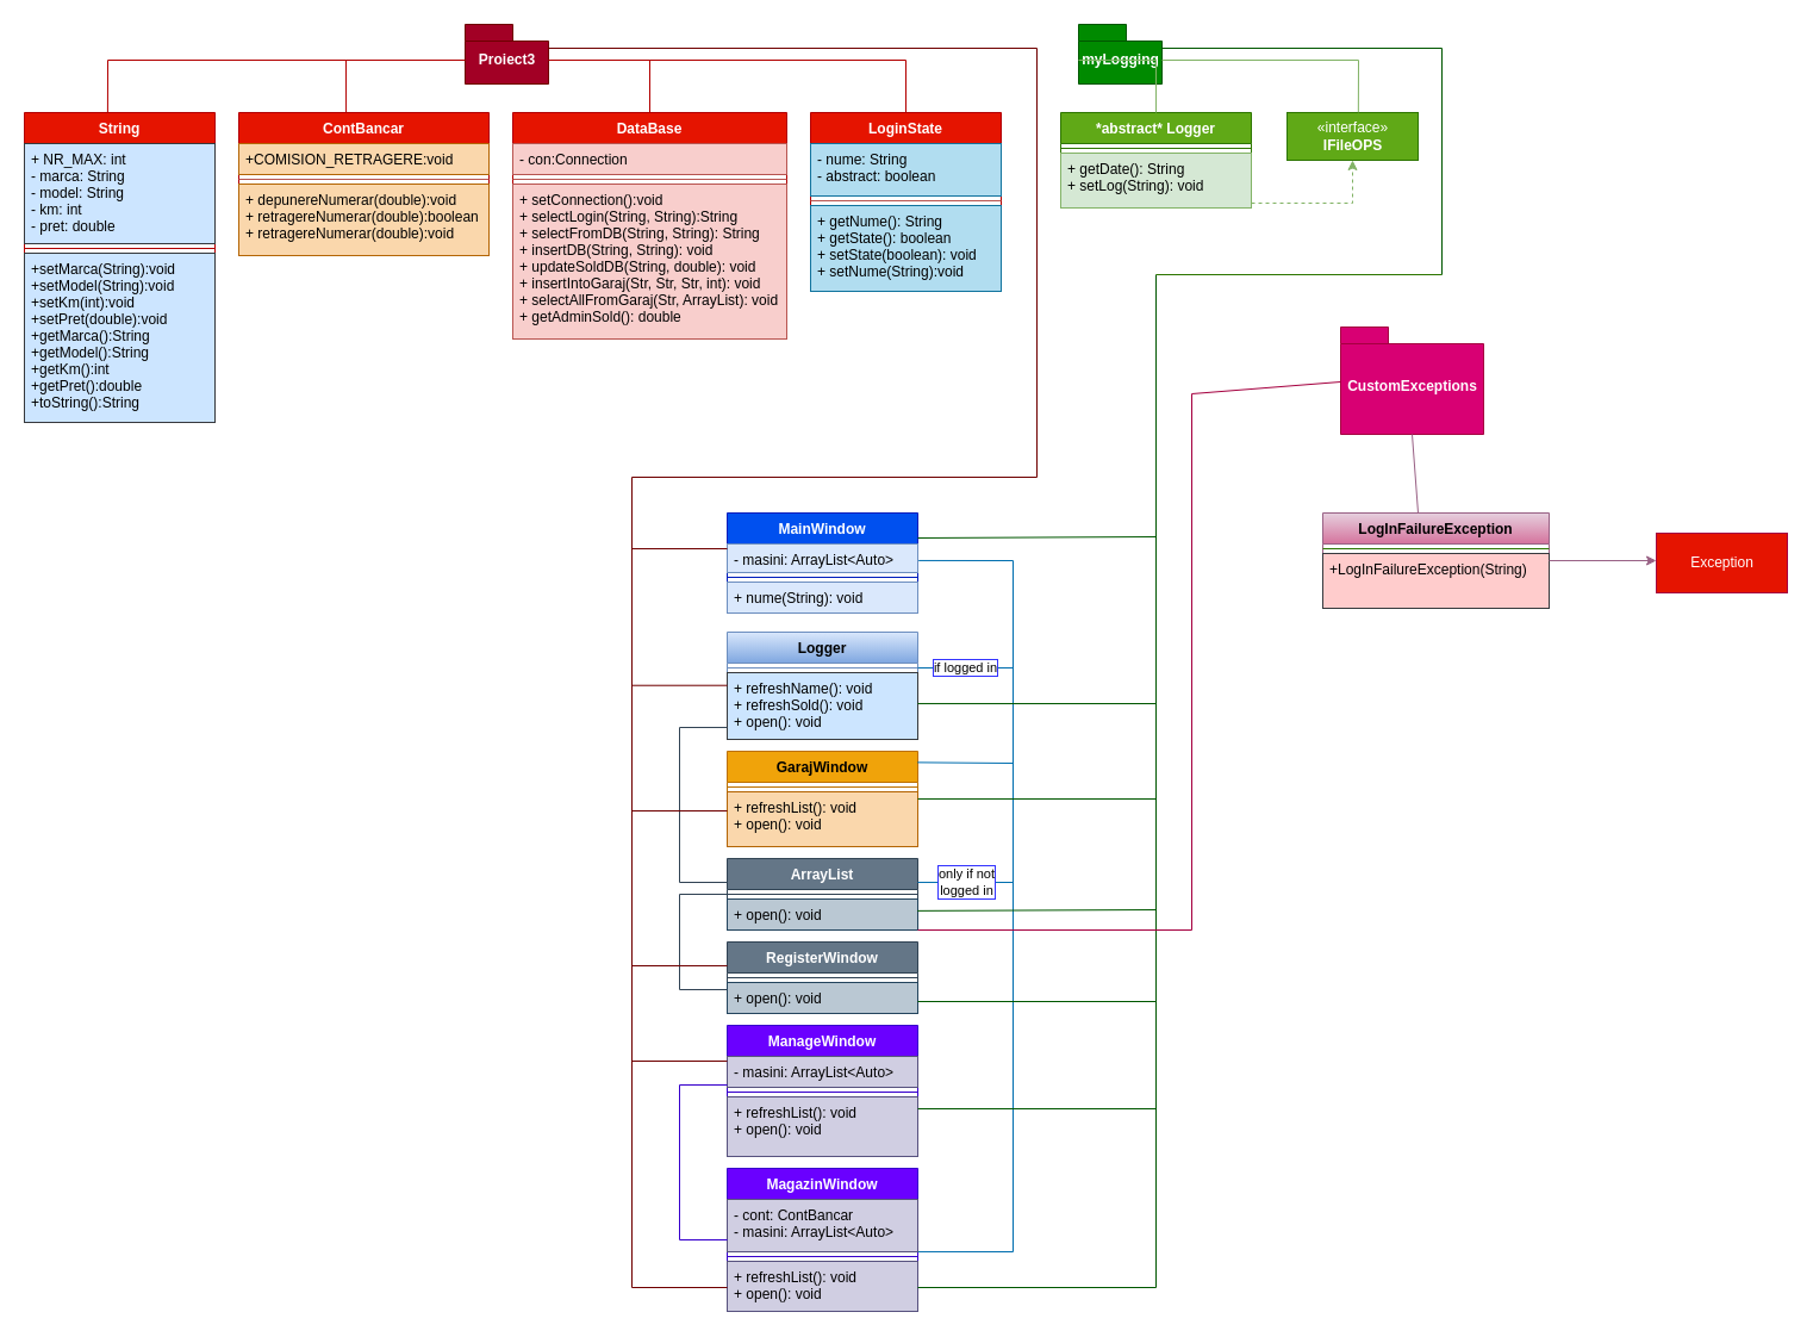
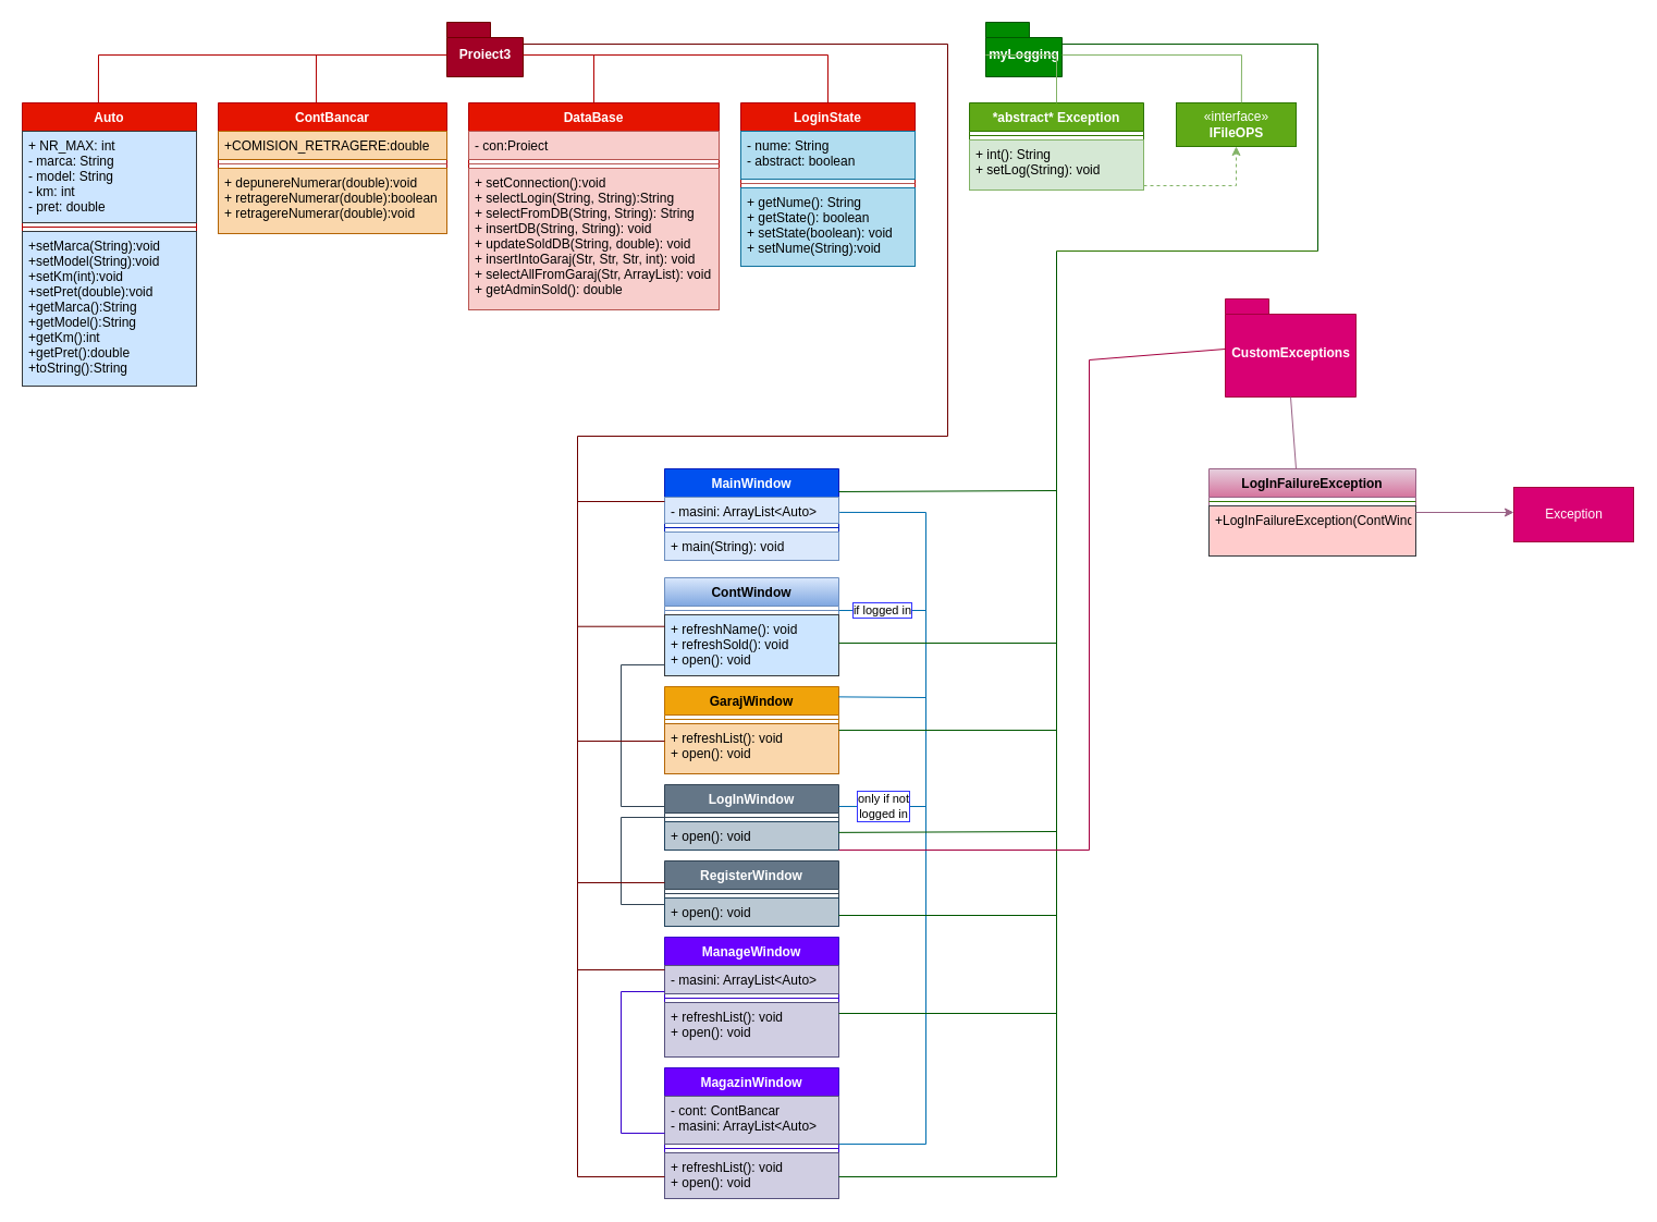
- <mxCell id="2" value="Proiect3" style="shape=folder;fontStyle=1;spacingTop=10;tabWidth=40;tabHeight=14;tabPosition=left;html=1;fillColor=#a20025;fontColor=#ffffff;strokeColor=#6F0000;" parent="1" vertex="1"><mxGeometry x="390" y="20" width="70" height="50" as="geometry" /></mxCell>
+ <mxCell id="2" value="Proiect3" style="shape=folder;fontStyle=1;spacingTop=10;tabWidth=40;tabHeight=14;tabPosition=left;html=1;fillColor=#a20025;fontColor=#ffffff;strokeColor=#6F0000;" parent="1" vertex="1"><mxGeometry x="410" y="20" width="70" height="50" as="geometry" /></mxCell>
- <mxCell id="3" value="String" style="swimlane;fontStyle=1;align=center;verticalAlign=top;childLayout=stackLayout;horizontal=1;startSize=26;horizontalStack=0;resizeParent=1;resizeParentMax=0;resizeLast=0;collapsible=1;marginBottom=0;fillColor=#e51400;fontColor=#ffffff;strokeColor=#B20000;" parent="1" vertex="1"><mxGeometry x="20" y="94" width="160" height="260" as="geometry" /></mxCell>
+ <mxCell id="3" value="Auto" style="swimlane;fontStyle=1;align=center;verticalAlign=top;childLayout=stackLayout;horizontal=1;startSize=26;horizontalStack=0;resizeParent=1;resizeParentMax=0;resizeLast=0;collapsible=1;marginBottom=0;fillColor=#e51400;fontColor=#ffffff;strokeColor=#B20000;" parent="1" vertex="1"><mxGeometry x="20" y="94" width="160" height="260" as="geometry" /></mxCell>
- <mxCell id="20" value="*abstract* Logger" style="swimlane;fontStyle=1;align=center;verticalAlign=top;childLayout=stackLayout;horizontal=1;startSize=26;horizontalStack=0;resizeParent=1;resizeParentMax=0;resizeLast=0;collapsible=1;marginBottom=0;strokeColor=#2D7600;fontFamily=Helvetica;fontSize=12;fontColor=#ffffff;fillColor=#60a917;" parent="1" vertex="1"><mxGeometry x="890" y="94" width="160" height="80" as="geometry" /></mxCell>
+ <mxCell id="20" value="*abstract* Exception" style="swimlane;fontStyle=1;align=center;verticalAlign=top;childLayout=stackLayout;horizontal=1;startSize=26;horizontalStack=0;resizeParent=1;resizeParentMax=0;resizeLast=0;collapsible=1;marginBottom=0;strokeColor=#2D7600;fontFamily=Helvetica;fontSize=12;fontColor=#ffffff;fillColor=#60a917;" parent="1" vertex="1"><mxGeometry x="890" y="94" width="160" height="80" as="geometry" /></mxCell>
- <mxCell id="8" value="+COMISION_RETRAGERE:void" style="text;strokeColor=#b46504;fillColor=#fad7ac;align=left;verticalAlign=top;spacingLeft=4;spacingRight=4;overflow=hidden;rotatable=0;points=[[0,0.5],[1,0.5]];portConstraint=eastwest;" parent="7" vertex="1"><mxGeometry y="26" width="210" height="26" as="geometry" /></mxCell>
+ <mxCell id="8" value="+COMISION_RETRAGERE:double" style="text;strokeColor=#b46504;fillColor=#fad7ac;align=left;verticalAlign=top;spacingLeft=4;spacingRight=4;overflow=hidden;rotatable=0;points=[[0,0.5],[1,0.5]];portConstraint=eastwest;" parent="7" vertex="1"><mxGeometry y="26" width="210" height="26" as="geometry" /></mxCell>
- <mxCell id="12" value="- con:Connection" style="text;strokeColor=#b85450;fillColor=#f8cecc;align=left;verticalAlign=top;spacingLeft=4;spacingRight=4;overflow=hidden;rotatable=0;points=[[0,0.5],[1,0.5]];portConstraint=eastwest;" parent="11" vertex="1"><mxGeometry y="26" width="230" height="26" as="geometry" /></mxCell>
+ <mxCell id="12" value="- con:Proiect" style="text;strokeColor=#b85450;fillColor=#f8cecc;align=left;verticalAlign=top;spacingLeft=4;spacingRight=4;overflow=hidden;rotatable=0;points=[[0,0.5],[1,0.5]];portConstraint=eastwest;" parent="11" vertex="1"><mxGeometry y="26" width="230" height="26" as="geometry" /></mxCell>
- <mxCell id="22" value="+ getDate(): String&#10;+ setLog(String): void" style="text;strokeColor=#82b366;fillColor=#d5e8d4;align=left;verticalAlign=top;spacingLeft=4;spacingRight=4;overflow=hidden;rotatable=0;points=[[0,0.5],[1,0.5]];portConstraint=eastwest;fontFamily=Helvetica;fontSize=12;startSize=26;" parent="20" vertex="1"><mxGeometry y="34" width="160" height="46" as="geometry" /></mxCell>
+ <mxCell id="22" value="+ int(): String&#10;+ setLog(String): void" style="text;strokeColor=#82b366;fillColor=#d5e8d4;align=left;verticalAlign=top;spacingLeft=4;spacingRight=4;overflow=hidden;rotatable=0;points=[[0,0.5],[1,0.5]];portConstraint=eastwest;fontFamily=Helvetica;fontSize=12;startSize=26;" parent="20" vertex="1"><mxGeometry y="34" width="160" height="46" as="geometry" /></mxCell>
- <mxCell id="98" value="Exception" style="html=1;strokeColor=#A50040;fontFamily=Helvetica;fontSize=12;fontColor=#ffffff;startSize=26;fillColor=#e51400;" vertex="1" parent="1"><mxGeometry x="1390" y="447" width="110" height="50" as="geometry" /></mxCell>
+ <mxCell id="98" value="Exception" style="html=1;strokeColor=#A50040;fontFamily=Helvetica;fontSize=12;fontColor=#ffffff;startSize=26;fillColor=#d80073;" vertex="1" parent="1"><mxGeometry x="1390" y="447" width="110" height="50" as="geometry" /></mxCell>
- <mxCell id="101" value="+LogInFailureException(String)" style="text;strokeColor=#36393d;fillColor=#ffcccc;align=left;verticalAlign=top;spacingLeft=4;spacingRight=4;overflow=hidden;rotatable=0;points=[[0,0.5],[1,0.5]];portConstraint=eastwest;fontFamily=Helvetica;fontSize=12;startSize=26;" vertex="1" parent="99"><mxGeometry y="34" width="190" height="46" as="geometry" /></mxCell>
+ <mxCell id="101" value="+LogInFailureException(ContWindow)" style="text;strokeColor=#36393d;fillColor=#ffcccc;align=left;verticalAlign=top;spacingLeft=4;spacingRight=4;overflow=hidden;rotatable=0;points=[[0,0.5],[1,0.5]];portConstraint=eastwest;fontFamily=Helvetica;fontSize=12;startSize=26;" vertex="1" parent="99"><mxGeometry y="34" width="190" height="46" as="geometry" /></mxCell>
- <mxCell id="27" value="+ nume(String): void" style="text;strokeColor=#6c8ebf;fillColor=#dae8fc;align=left;verticalAlign=top;spacingLeft=4;spacingRight=4;overflow=hidden;rotatable=0;points=[[0,0.5],[1,0.5]];portConstraint=eastwest;fontFamily=Helvetica;fontSize=12;startSize=26;" parent="24" vertex="1"><mxGeometry y="58" width="160" height="26" as="geometry" /></mxCell>
+ <mxCell id="27" value="+ main(String): void" style="text;strokeColor=#6c8ebf;fillColor=#dae8fc;align=left;verticalAlign=top;spacingLeft=4;spacingRight=4;overflow=hidden;rotatable=0;points=[[0,0.5],[1,0.5]];portConstraint=eastwest;fontFamily=Helvetica;fontSize=12;startSize=26;" parent="24" vertex="1"><mxGeometry y="58" width="160" height="26" as="geometry" /></mxCell>
- <mxCell id="28" value="Logger" style="swimlane;fontStyle=1;align=center;verticalAlign=top;childLayout=stackLayout;horizontal=1;startSize=26;horizontalStack=0;resizeParent=1;resizeParentMax=0;resizeLast=0;collapsible=1;marginBottom=0;strokeColor=#6c8ebf;fontFamily=Helvetica;fontSize=12;fillColor=#dae8fc;gradientColor=#7ea6e0;" parent="1" vertex="1"><mxGeometry x="610" y="530" width="160" height="90" as="geometry" /></mxCell>
+ <mxCell id="28" value="ContWindow" style="swimlane;fontStyle=1;align=center;verticalAlign=top;childLayout=stackLayout;horizontal=1;startSize=26;horizontalStack=0;resizeParent=1;resizeParentMax=0;resizeLast=0;collapsible=1;marginBottom=0;strokeColor=#6c8ebf;fontFamily=Helvetica;fontSize=12;fillColor=#dae8fc;gradientColor=#7ea6e0;" parent="1" vertex="1"><mxGeometry x="610" y="530" width="160" height="90" as="geometry" /></mxCell>
- <mxCell id="34" value="ArrayList" style="swimlane;fontStyle=1;align=center;verticalAlign=top;childLayout=stackLayout;horizontal=1;startSize=26;horizontalStack=0;resizeParent=1;resizeParentMax=0;resizeLast=0;collapsible=1;marginBottom=0;strokeColor=#314354;fontFamily=Helvetica;fontSize=12;fontColor=#ffffff;fillColor=#647687;" parent="1" vertex="1"><mxGeometry x="610" y="720" width="160" height="60" as="geometry" /></mxCell>
+ <mxCell id="34" value="LogInWindow" style="swimlane;fontStyle=1;align=center;verticalAlign=top;childLayout=stackLayout;horizontal=1;startSize=26;horizontalStack=0;resizeParent=1;resizeParentMax=0;resizeLast=0;collapsible=1;marginBottom=0;strokeColor=#314354;fontFamily=Helvetica;fontSize=12;fontColor=#ffffff;fillColor=#647687;" parent="1" vertex="1"><mxGeometry x="610" y="720" width="160" height="60" as="geometry" /></mxCell>
